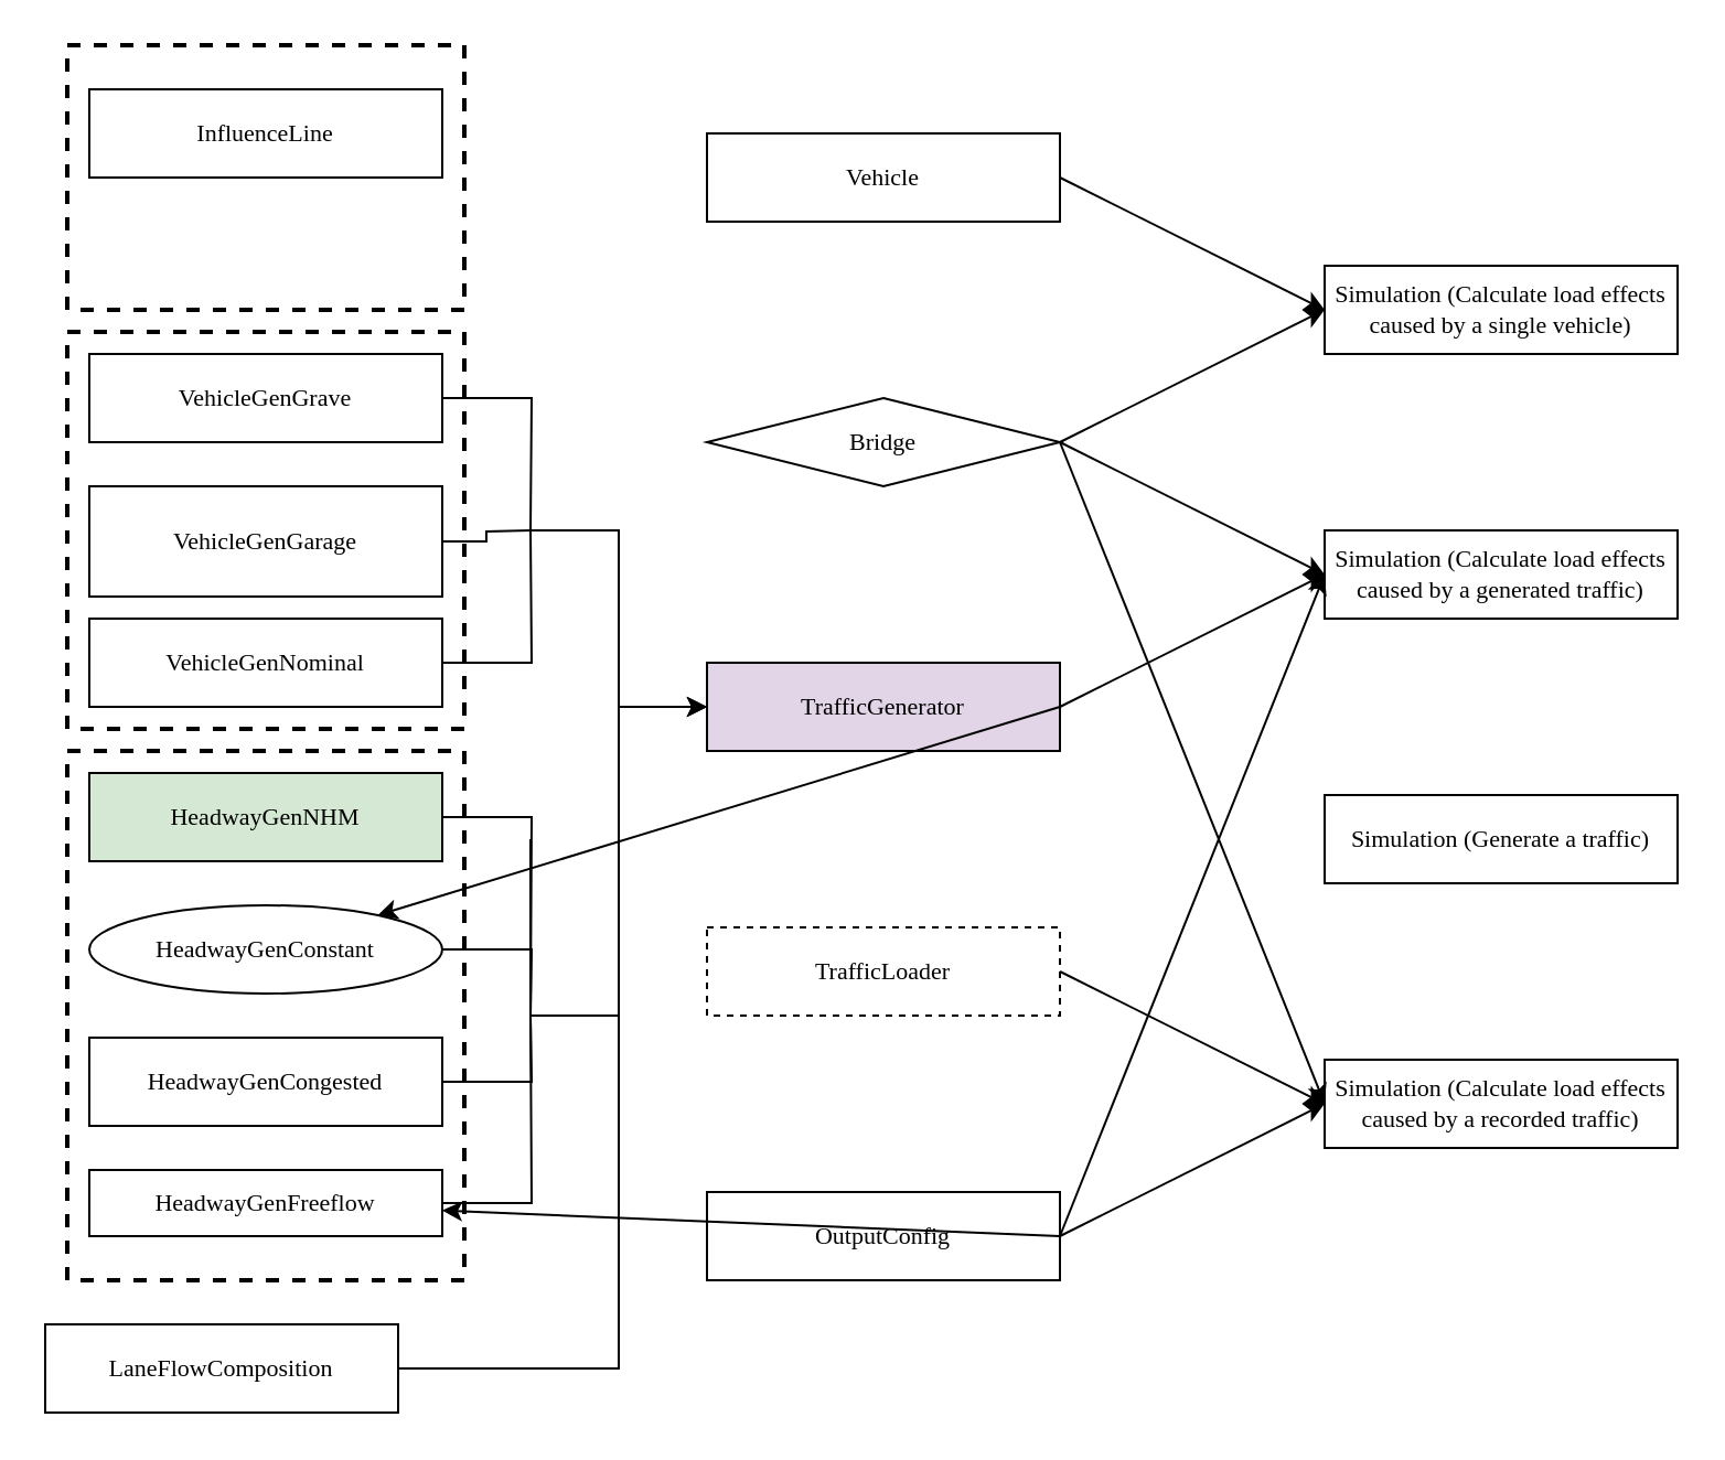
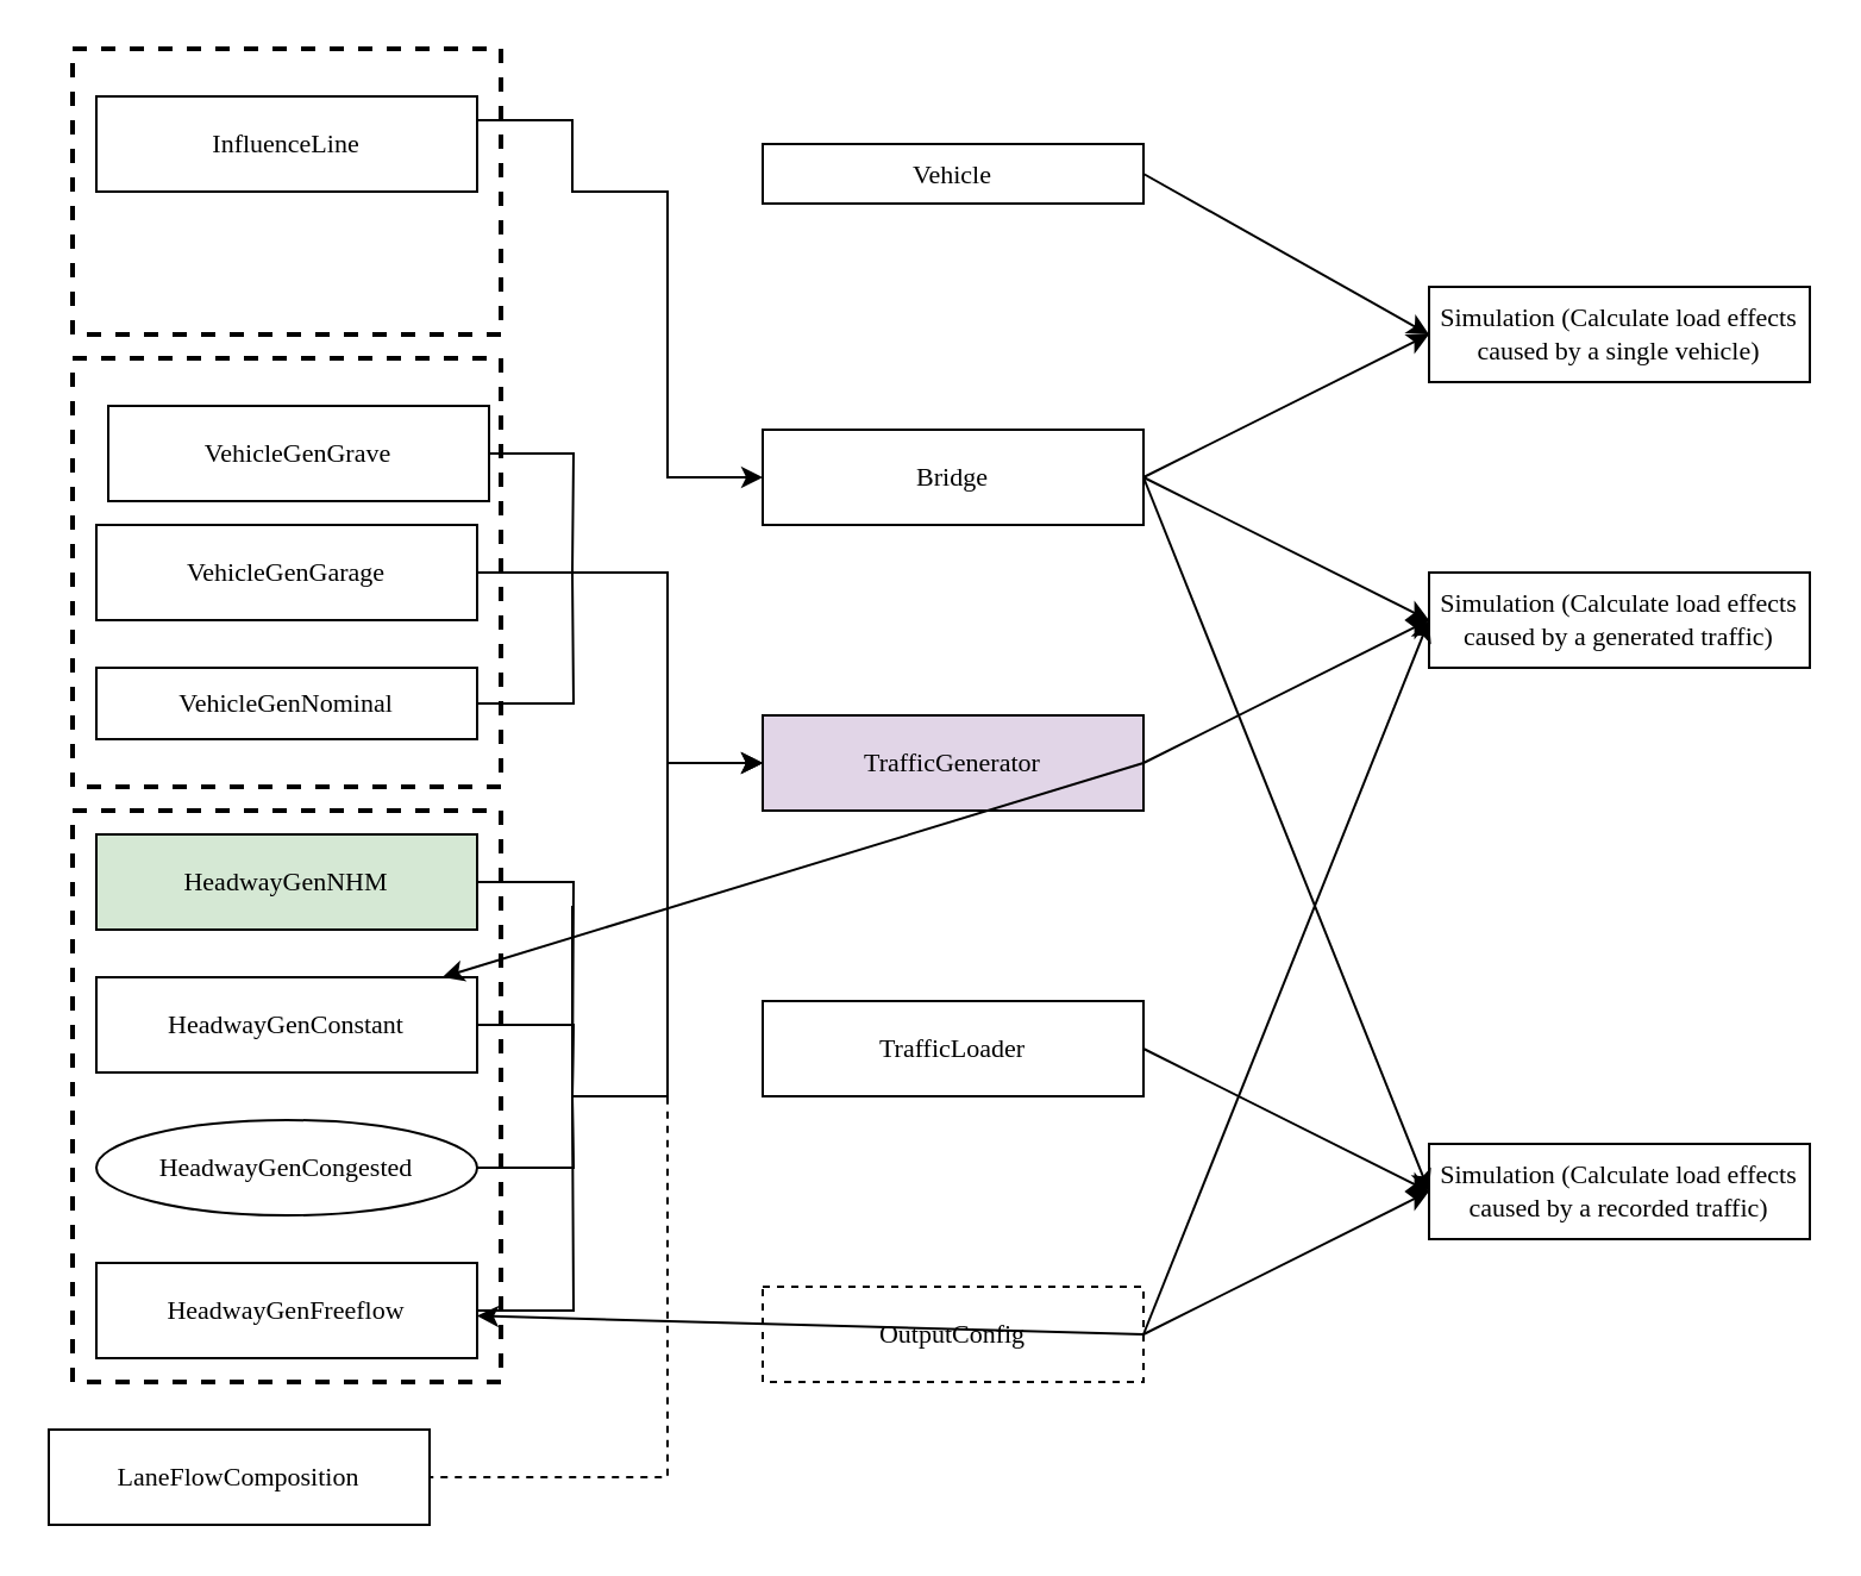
- <mxCell id="11" value="Vehicle" style="rounded=0;whiteSpace=wrap;html=1;fontFamily=Times New Roman;fontSize=11;" parent="1" vertex="1"><mxGeometry x="320" y="60" width="160" height="40" as="geometry" /></mxCell>
+ <mxCell id="11" value="Vehicle" style="rounded=0;whiteSpace=wrap;html=1;fontFamily=Times New Roman;fontSize=11;" parent="1" vertex="1"><mxGeometry x="320" y="60" width="160" height="25" as="geometry" /></mxCell>
+ <mxCell id="3" style="edgeStyle=orthogonalEdgeStyle;rounded=0;orthogonalLoop=1;jettySize=auto;html=1;exitX=0;exitY=0.5;exitDx=0;exitDy=0;entryX=1;entryY=0.5;entryDx=0;entryDy=0;startArrow=classic;startFill=1;endArrow=none;endFill=0;fontFamily=Times New Roman;fontSize=11;" parent="1" source="4" target="2" edge="1"><mxGeometry relative="1" as="geometry"><Array as="points"><mxPoint x="280" y="200" /><mxPoint x="280" y="80" /><mxPoint x="240" y="80" /><mxPoint x="240" y="50" /></Array></mxGeometry></mxCell>
- <mxCell id="6" value="VehicleGenGrave" style="rounded=0;whiteSpace=wrap;html=1;fontFamily=Times New Roman;fontSize=11;" parent="1" vertex="1"><mxGeometry x="40" y="160" width="160" height="40" as="geometry" /></mxCell>
+ <mxCell id="6" value="VehicleGenGrave" style="rounded=0;whiteSpace=wrap;html=1;fontFamily=Times New Roman;fontSize=11;" parent="1" vertex="1"><mxGeometry x="45" y="170" width="160" height="40" as="geometry" /></mxCell>
- <mxCell id="4" value="Bridge" style="rhombus;whiteSpace=wrap;html=1;fontFamily=Times New Roman;fontSize=11;" parent="1" vertex="1"><mxGeometry x="320" y="180" width="160" height="40" as="geometry" /></mxCell>
+ <mxCell id="4" value="Bridge" style="rounded=0;whiteSpace=wrap;html=1;fontFamily=Times New Roman;fontSize=11;" parent="1" vertex="1"><mxGeometry x="320" y="180" width="160" height="40" as="geometry" /></mxCell>
- <mxCell id="20" value="VehicleGenGarage" style="rounded=0;whiteSpace=wrap;html=1;fontFamily=Times New Roman;fontSize=11;" parent="1" vertex="1"><mxGeometry x="40" y="220" width="160" height="50" as="geometry" /></mxCell>
+ <mxCell id="20" value="VehicleGenGarage" style="rounded=0;whiteSpace=wrap;html=1;fontFamily=Times New Roman;fontSize=11;" parent="1" vertex="1"><mxGeometry x="40" y="220" width="160" height="40" as="geometry" /></mxCell>
- <mxCell id="22" value="VehicleGenNominal" style="rounded=0;whiteSpace=wrap;html=1;fontFamily=Times New Roman;fontSize=11;" parent="1" vertex="1"><mxGeometry x="40" y="280" width="160" height="40" as="geometry" /></mxCell>
+ <mxCell id="22" value="VehicleGenNominal" style="rounded=0;whiteSpace=wrap;html=1;fontFamily=Times New Roman;fontSize=11;" parent="1" vertex="1"><mxGeometry x="40" y="280" width="160" height="30" as="geometry" /></mxCell>
- <mxCell id="14" value="Simulation (Generate a traffic)" style="rounded=0;whiteSpace=wrap;html=1;fontFamily=Times New Roman;fontSize=11;" parent="1" vertex="1"><mxGeometry x="600" y="360" width="160" height="40" as="geometry" /></mxCell>
- <mxCell id="24" value="HeadwayGenConstant" style="ellipse;whiteSpace=wrap;html=1;fontFamily=Times New Roman;fontSize=11;" parent="1" vertex="1"><mxGeometry x="40" y="410" width="160" height="40" as="geometry" /></mxCell>
+ <mxCell id="24" value="HeadwayGenConstant" style="rounded=0;whiteSpace=wrap;html=1;fontFamily=Times New Roman;fontSize=11;" parent="1" vertex="1"><mxGeometry x="40" y="410" width="160" height="40" as="geometry" /></mxCell>
- <mxCell id="12" value="TrafficLoader" style="rounded=0;whiteSpace=wrap;html=1;fontFamily=Times New Roman;fontSize=11;dashed=1;" parent="1" vertex="1"><mxGeometry x="320" y="420" width="160" height="40" as="geometry" /></mxCell>
+ <mxCell id="12" value="TrafficLoader" style="rounded=0;whiteSpace=wrap;html=1;fontFamily=Times New Roman;fontSize=11;" parent="1" vertex="1"><mxGeometry x="320" y="420" width="160" height="40" as="geometry" /></mxCell>
- <mxCell id="26" value="HeadwayGenCongested" style="rounded=0;whiteSpace=wrap;html=1;fontFamily=Times New Roman;fontSize=11;" parent="1" vertex="1"><mxGeometry x="40" y="470" width="160" height="40" as="geometry" /></mxCell>
+ <mxCell id="26" value="HeadwayGenCongested" style="ellipse;whiteSpace=wrap;html=1;fontFamily=Times New Roman;fontSize=11;" parent="1" vertex="1"><mxGeometry x="40" y="470" width="160" height="40" as="geometry" /></mxCell>
- <mxCell id="28" value="HeadwayGenFreeflow" style="rounded=0;whiteSpace=wrap;html=1;fontFamily=Times New Roman;fontSize=11;" parent="1" vertex="1"><mxGeometry x="40" y="530" width="160" height="30" as="geometry" /></mxCell>
+ <mxCell id="28" value="HeadwayGenFreeflow" style="rounded=0;whiteSpace=wrap;html=1;fontFamily=Times New Roman;fontSize=11;" parent="1" vertex="1"><mxGeometry x="40" y="530" width="160" height="40" as="geometry" /></mxCell>
- <mxCell id="18" value="OutputConfig" style="rounded=0;whiteSpace=wrap;html=1;fontFamily=Times New Roman;fontSize=11;" parent="1" vertex="1"><mxGeometry x="320" y="540" width="160" height="40" as="geometry" /></mxCell>
+ <mxCell id="18" value="OutputConfig" style="rounded=0;whiteSpace=wrap;html=1;fontFamily=Times New Roman;fontSize=11;dashed=1;" parent="1" vertex="1"><mxGeometry x="320" y="540" width="160" height="40" as="geometry" /></mxCell>
- <mxCell id="9" style="edgeStyle=orthogonalEdgeStyle;rounded=0;orthogonalLoop=1;jettySize=auto;html=1;exitX=0;exitY=0.5;exitDx=0;exitDy=0;entryX=1;entryY=0.5;entryDx=0;entryDy=0;startArrow=classic;startFill=1;endArrow=none;endFill=0;fontFamily=Times New Roman;fontSize=11;" parent="1" source="10" target="15" edge="1"><mxGeometry relative="1" as="geometry"><Array as="points"><mxPoint x="280" y="320" /><mxPoint x="280" y="620" /></Array></mxGeometry></mxCell>
+ <mxCell id="9" style="edgeStyle=orthogonalEdgeStyle;rounded=0;orthogonalLoop=1;jettySize=auto;html=1;exitX=0;exitY=0.5;exitDx=0;exitDy=0;entryX=1;entryY=0.5;entryDx=0;entryDy=0;startArrow=classic;startFill=1;endArrow=none;endFill=0;fontFamily=Times New Roman;fontSize=11;dashed=1;" parent="1" source="10" target="15" edge="1"><mxGeometry relative="1" as="geometry"><Array as="points"><mxPoint x="280" y="320" /><mxPoint x="280" y="620" /></Array></mxGeometry></mxCell>
